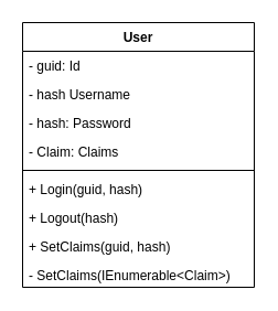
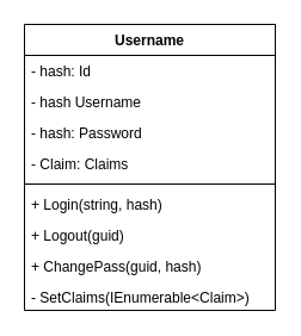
- <mxCell id="2" value="User" style="swimlane;fontStyle=1;align=center;verticalAlign=top;childLayout=stackLayout;horizontal=1;startSize=26;horizontalStack=0;resizeParent=1;resizeParentMax=0;resizeLast=0;collapsible=1;marginBottom=0;whiteSpace=wrap;html=1;" vertex="1" parent="1"><mxGeometry x="20" y="20" width="210" height="240" as="geometry" /></mxCell>
+ <mxCell id="2" value="Username" style="swimlane;fontStyle=1;align=center;verticalAlign=top;childLayout=stackLayout;horizontal=1;startSize=26;horizontalStack=0;resizeParent=1;resizeParentMax=0;resizeLast=0;collapsible=1;marginBottom=0;whiteSpace=wrap;html=1;" vertex="1" parent="1"><mxGeometry x="20" y="20" width="210" height="240" as="geometry" /></mxCell>
- <mxCell id="3" value="- guid: Id" style="text;strokeColor=none;fillColor=none;align=left;verticalAlign=top;spacingLeft=4;spacingRight=4;overflow=hidden;rotatable=0;points=[[0,0.5],[1,0.5]];portConstraint=eastwest;whiteSpace=wrap;html=1;" vertex="1" parent="2"><mxGeometry y="26" width="210" height="26" as="geometry" /></mxCell>
+ <mxCell id="3" value="- hash: Id" style="text;strokeColor=none;fillColor=none;align=left;verticalAlign=top;spacingLeft=4;spacingRight=4;overflow=hidden;rotatable=0;points=[[0,0.5],[1,0.5]];portConstraint=eastwest;whiteSpace=wrap;html=1;" vertex="1" parent="2"><mxGeometry y="26" width="210" height="26" as="geometry" /></mxCell>
- <mxCell id="8" value="+ Login(guid, hash)" style="text;strokeColor=none;fillColor=none;align=left;verticalAlign=top;spacingLeft=4;spacingRight=4;overflow=hidden;rotatable=0;points=[[0,0.5],[1,0.5]];portConstraint=eastwest;whiteSpace=wrap;html=1;" vertex="1" parent="2"><mxGeometry y="138" width="210" height="26" as="geometry" /></mxCell>
+ <mxCell id="8" value="+ Login(string, hash)" style="text;strokeColor=none;fillColor=none;align=left;verticalAlign=top;spacingLeft=4;spacingRight=4;overflow=hidden;rotatable=0;points=[[0,0.5],[1,0.5]];portConstraint=eastwest;whiteSpace=wrap;html=1;" vertex="1" parent="2"><mxGeometry y="138" width="210" height="26" as="geometry" /></mxCell>
- <mxCell id="9" value="+ Logout(hash)&amp;nbsp;" style="text;strokeColor=none;fillColor=none;align=left;verticalAlign=top;spacingLeft=4;spacingRight=4;overflow=hidden;rotatable=0;points=[[0,0.5],[1,0.5]];portConstraint=eastwest;whiteSpace=wrap;html=1;" vertex="1" parent="2"><mxGeometry y="164" width="210" height="26" as="geometry" /></mxCell>
+ <mxCell id="9" value="+ Logout(guid)&amp;nbsp;" style="text;strokeColor=none;fillColor=none;align=left;verticalAlign=top;spacingLeft=4;spacingRight=4;overflow=hidden;rotatable=0;points=[[0,0.5],[1,0.5]];portConstraint=eastwest;whiteSpace=wrap;html=1;" vertex="1" parent="2"><mxGeometry y="164" width="210" height="26" as="geometry" /></mxCell>
- <mxCell id="10" value="+ SetClaims(guid, hash)" style="text;strokeColor=none;fillColor=none;align=left;verticalAlign=top;spacingLeft=4;spacingRight=4;overflow=hidden;rotatable=0;points=[[0,0.5],[1,0.5]];portConstraint=eastwest;whiteSpace=wrap;html=1;" vertex="1" parent="2"><mxGeometry y="190" width="210" height="26" as="geometry" /></mxCell>
+ <mxCell id="10" value="+ ChangePass(guid, hash)" style="text;strokeColor=none;fillColor=none;align=left;verticalAlign=top;spacingLeft=4;spacingRight=4;overflow=hidden;rotatable=0;points=[[0,0.5],[1,0.5]];portConstraint=eastwest;whiteSpace=wrap;html=1;" vertex="1" parent="2"><mxGeometry y="190" width="210" height="26" as="geometry" /></mxCell>
